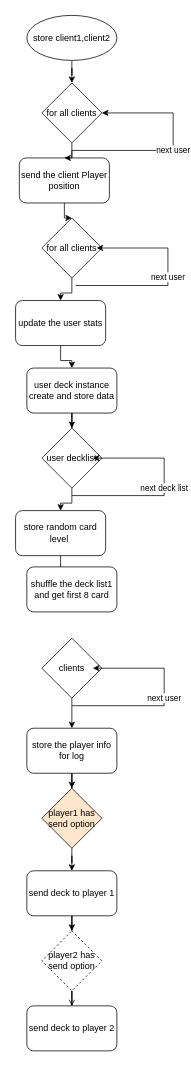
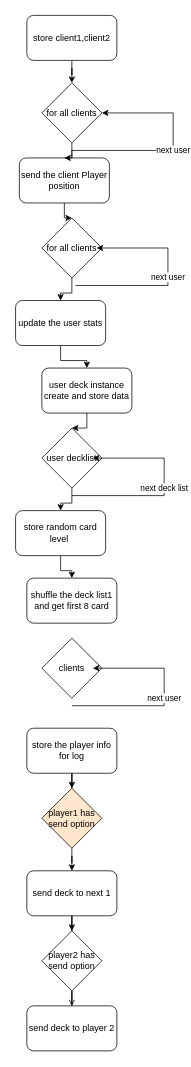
- <mxCell id="3" value="store client1,client2" style="ellipse;whiteSpace=wrap;html=1;" vertex="1" parent="1"><mxGeometry x="35" y="20" width="120" height="60" as="geometry" /></mxCell>
+ <mxCell id="3" value="store client1,client2" style="rounded=1;whiteSpace=wrap;html=1;" vertex="1" parent="1"><mxGeometry x="35" y="20" width="120" height="60" as="geometry" /></mxCell>
- <mxCell id="15" value="user deck instance create and store data" style="rounded=1;whiteSpace=wrap;html=1;" vertex="1" parent="1"><mxGeometry x="35" y="490" width="120" height="60" as="geometry" /></mxCell>
+ <mxCell id="15" value="user deck instance create and store data" style="rounded=1;whiteSpace=wrap;html=1;" vertex="1" parent="1"><mxGeometry x="55" y="490" width="120" height="60" as="geometry" /></mxCell>
- <mxCell id="21" value="shuffle the deck list1 and get first 8 card" style="rounded=1;whiteSpace=wrap;html=1;" vertex="1" parent="1"><mxGeometry x="35" y="755" width="120" height="60" as="geometry" /></mxCell>
+ <mxCell id="21" value="shuffle the deck list1 and get first 8 card" style="rounded=1;whiteSpace=wrap;html=1;" vertex="1" parent="1"><mxGeometry x="35" y="770" width="120" height="60" as="geometry" /></mxCell>
- <mxCell id="24" value="" style="edgeStyle=orthogonalEdgeStyle;rounded=0;orthogonalLoop=1;jettySize=auto;html=1;" edge="1" parent="1" source="25" target="23"><mxGeometry relative="1" as="geometry" /></mxCell>
- <mxCell id="30" value="send deck to player 1" style="rounded=1;whiteSpace=wrap;html=1;" vertex="1" parent="1"><mxGeometry x="35" y="1160" width="120" height="60" as="geometry" /></mxCell>
+ <mxCell id="30" value="send deck to next 1" style="rounded=1;whiteSpace=wrap;html=1;" vertex="1" parent="1"><mxGeometry x="35" y="1160" width="120" height="60" as="geometry" /></mxCell>
- <mxCell id="32" value="player2 has send option" style="rhombus;whiteSpace=wrap;html=1;dashed=1;" vertex="1" parent="1"><mxGeometry x="55" y="1240" width="80" height="80" as="geometry" /></mxCell>
+ <mxCell id="32" value="player2 has send option" style="rhombus;whiteSpace=wrap;html=1;" vertex="1" parent="1"><mxGeometry x="55" y="1240" width="80" height="80" as="geometry" /></mxCell>
